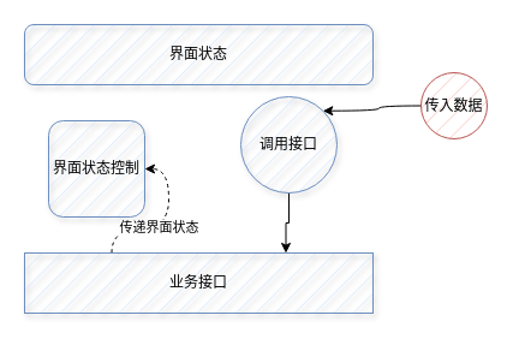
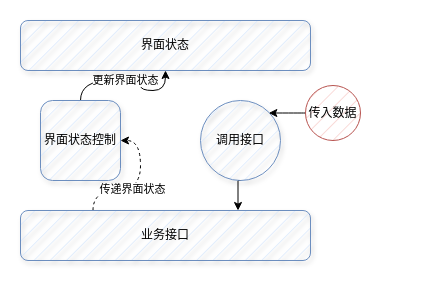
+ <mxCell id="2" style="edgeStyle=orthogonalEdgeStyle;orthogonalLoop=1;jettySize=auto;html=1;exitX=0.5;exitY=0;exitDx=0;exitDy=0;entryX=0.5;entryY=1;entryDx=0;entryDy=0;curved=1;" edge="1" parent="1" source="4" target="5"><mxGeometry relative="1" as="geometry" /></mxCell>
+ <mxCell id="3" value="更新界面状态" style="edgeLabel;html=1;align=center;verticalAlign=middle;resizable=0;points=[];" vertex="1" connectable="0" parent="2"><mxGeometry x="-0.058" y="1" relative="1" as="geometry"><mxPoint as="offset" /></mxGeometry></mxCell>
- <mxCell id="12" value="传入数据" style="ellipse;whiteSpace=wrap;html=1;aspect=fixed;fillColor=#f8cecc;strokeColor=#b85450;fillStyle=hatch;" vertex="1" parent="1"><mxGeometry x="350" y="60" width="55" height="55" as="geometry" /></mxCell>
+ <mxCell id="12" value="传入数据" style="ellipse;whiteSpace=wrap;html=1;aspect=fixed;fillColor=#f8cecc;strokeColor=#b85450;fillStyle=hatch;" vertex="1" parent="1"><mxGeometry x="305" y="85" width="55" height="55" as="geometry" /></mxCell>
- <mxCell id="10" value="调用接口" style="ellipse;whiteSpace=wrap;html=1;aspect=fixed;fillStyle=hatch;fillColor=#dae8fc;strokeColor=#6c8ebf;shadow=1;gradientColor=none;" vertex="1" parent="1"><mxGeometry x="200" y="80" width="80" height="80" as="geometry" /></mxCell>
+ <mxCell id="10" value="调用接口" style="ellipse;whiteSpace=wrap;html=1;aspect=fixed;fillStyle=hatch;fillColor=#dae8fc;strokeColor=#6c8ebf;shadow=1;gradientColor=none;" vertex="1" parent="1"><mxGeometry x="200" y="100" width="80" height="80" as="geometry" /></mxCell>
- <mxCell id="8" value="业务接口" style="whiteSpace=wrap;html=1;fillStyle=hatch;fillColor=#dae8fc;strokeColor=#6c8ebf;shadow=1;rounded=0;" vertex="1" parent="1"><mxGeometry x="20" y="210" width="290" height="50" as="geometry" /></mxCell>
+ <mxCell id="8" value="业务接口" style="rounded=1;whiteSpace=wrap;html=1;fillStyle=hatch;fillColor=#dae8fc;strokeColor=#6c8ebf;shadow=1;" vertex="1" parent="1"><mxGeometry x="20" y="210" width="290" height="50" as="geometry" /></mxCell>
